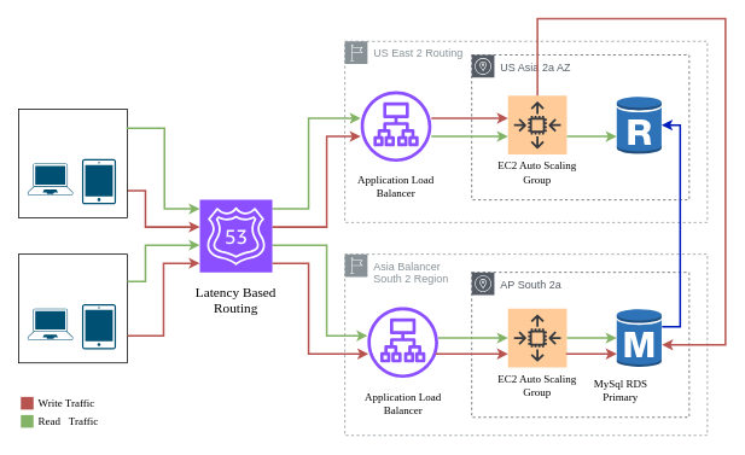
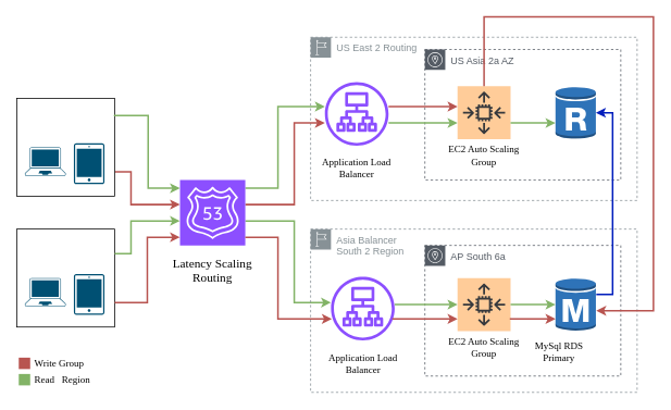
- <mxCell id="24" value="AP South 2a" style="sketch=0;outlineConnect=0;gradientColor=none;html=1;whiteSpace=wrap;fontSize=12;fontStyle=0;shape=mxgraph.aws4.group;grIcon=mxgraph.aws4.group_availability_zone;strokeColor=#545B64;fillColor=none;verticalAlign=top;align=left;spacingLeft=30;fontColor=#545B64;dashed=1;" vertex="1" parent="1"><mxGeometry x="520" y="300" width="240" height="160" as="geometry" /></mxCell>
+ <mxCell id="24" value="AP South 6a" style="sketch=0;outlineConnect=0;gradientColor=none;html=1;whiteSpace=wrap;fontSize=12;fontStyle=0;shape=mxgraph.aws4.group;grIcon=mxgraph.aws4.group_availability_zone;strokeColor=#545B64;fillColor=none;verticalAlign=top;align=left;spacingLeft=30;fontColor=#545B64;dashed=1;" vertex="1" parent="1"><mxGeometry x="520" y="300" width="240" height="160" as="geometry" /></mxCell>
- <mxCell id="11" value="&lt;h4 style=&quot;font-size: 15px;&quot;&gt;&lt;span style=&quot;font-weight: normal;&quot;&gt;&lt;font face=&quot;Comic Sans MS&quot;&gt;&lt;font style=&quot;font-size: 15px;&quot;&gt;Latency&amp;nbsp;&lt;/font&gt;Based&lt;br&gt;&lt;/font&gt;&lt;/span&gt;&lt;font face=&quot;Comic Sans MS&quot; style=&quot;font-size: 15px; font-weight: normal;&quot;&gt;Routing&lt;/font&gt;&lt;/h4&gt;" style="text;html=1;strokeColor=none;fillColor=none;align=center;verticalAlign=middle;whiteSpace=wrap;rounded=0;" vertex="1" parent="1"><mxGeometry x="190" y="300" width="140" height="60" as="geometry" /></mxCell>
+ <mxCell id="11" value="&lt;h4 style=&quot;font-size: 15px;&quot;&gt;&lt;span style=&quot;font-weight: normal;&quot;&gt;&lt;font face=&quot;Comic Sans MS&quot;&gt;&lt;font style=&quot;font-size: 15px;&quot;&gt;Latency&amp;nbsp;&lt;/font&gt;Scaling&lt;br&gt;&lt;/font&gt;&lt;/span&gt;&lt;font face=&quot;Comic Sans MS&quot; style=&quot;font-size: 15px; font-weight: normal;&quot;&gt;Routing&lt;/font&gt;&lt;/h4&gt;" style="text;html=1;strokeColor=none;fillColor=none;align=center;verticalAlign=middle;whiteSpace=wrap;rounded=0;" vertex="1" parent="1"><mxGeometry x="190" y="300" width="140" height="60" as="geometry" /></mxCell>
- <mxCell id="43" value="&lt;font face=&quot;Comic Sans MS&quot;&gt;Write Traffic&lt;/font&gt;" style="text;html=1;strokeColor=none;fillColor=none;align=left;verticalAlign=middle;whiteSpace=wrap;rounded=0;" vertex="1" parent="1"><mxGeometry x="40" y="430" width="90" height="30" as="geometry" /></mxCell>
+ <mxCell id="43" value="&lt;font face=&quot;Comic Sans MS&quot;&gt;Write Group&lt;/font&gt;" style="text;html=1;strokeColor=none;fillColor=none;align=left;verticalAlign=middle;whiteSpace=wrap;rounded=0;" vertex="1" parent="1"><mxGeometry x="40" y="430" width="90" height="30" as="geometry" /></mxCell>
- <mxCell id="45" value="&lt;font face=&quot;Comic Sans MS&quot;&gt;Read&amp;nbsp; &amp;nbsp;Traffic&lt;/font&gt;" style="text;html=1;strokeColor=none;fillColor=none;align=left;verticalAlign=middle;whiteSpace=wrap;rounded=0;" vertex="1" parent="1"><mxGeometry x="40" y="450" width="90" height="30" as="geometry" /></mxCell>
+ <mxCell id="45" value="&lt;font face=&quot;Comic Sans MS&quot;&gt;Read&amp;nbsp; &amp;nbsp;Region&lt;/font&gt;" style="text;html=1;strokeColor=none;fillColor=none;align=left;verticalAlign=middle;whiteSpace=wrap;rounded=0;" vertex="1" parent="1"><mxGeometry x="40" y="450" width="90" height="30" as="geometry" /></mxCell>
